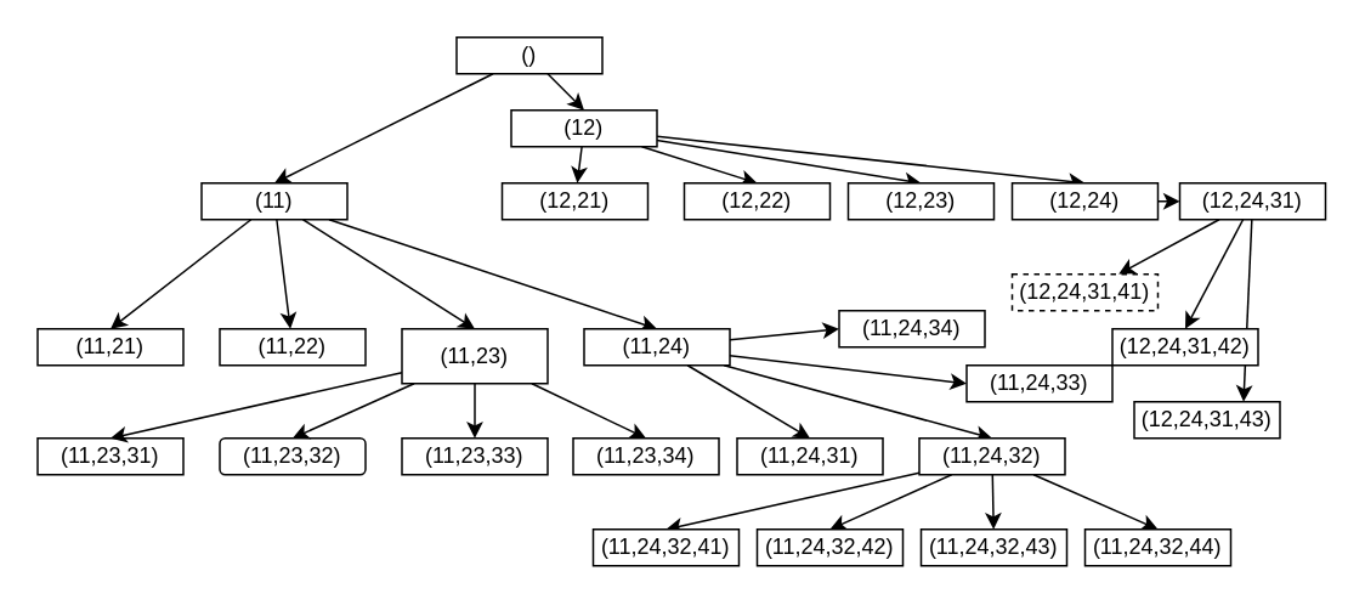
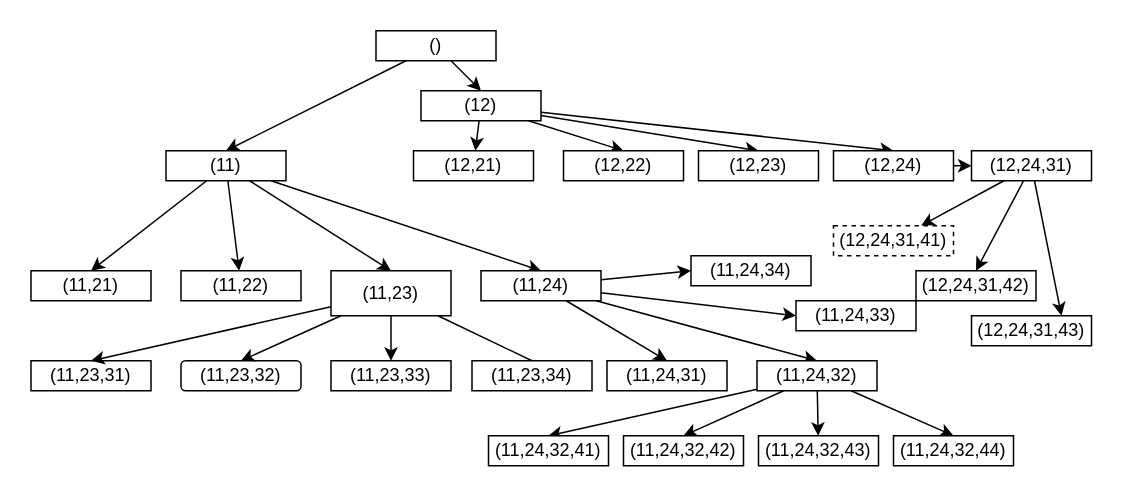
- <mxCell id="54" value="(12,24,31,43)" style="rounded=0;whiteSpace=wrap;html=1;" vertex="1" parent="1"><mxGeometry x="622" y="220" width="80" height="20" as="geometry" /></mxCell>
+ <mxCell id="54" value="(12,24,31,43)" style="rounded=0;whiteSpace=wrap;html=1;" vertex="1" parent="1"><mxGeometry x="647" y="210" width="80" height="20" as="geometry" /></mxCell>
- <mxCell id="19" style="edgeStyle=none;rounded=0;orthogonalLoop=1;jettySize=auto;html=1;entryX=0.5;entryY=0;entryDx=0;entryDy=0;" edge="1" parent="1" source="20" target="15"><mxGeometry relative="1" as="geometry" /></mxCell>
+ <mxCell id="19" style="edgeStyle=none;rounded=0;orthogonalLoop=1;jettySize=auto;html=1;entryX=0.5;entryY=0;entryDx=0;entryDy=0;endArrow=none;" edge="1" parent="1" source="20" target="15"><mxGeometry relative="1" as="geometry" /></mxCell>
